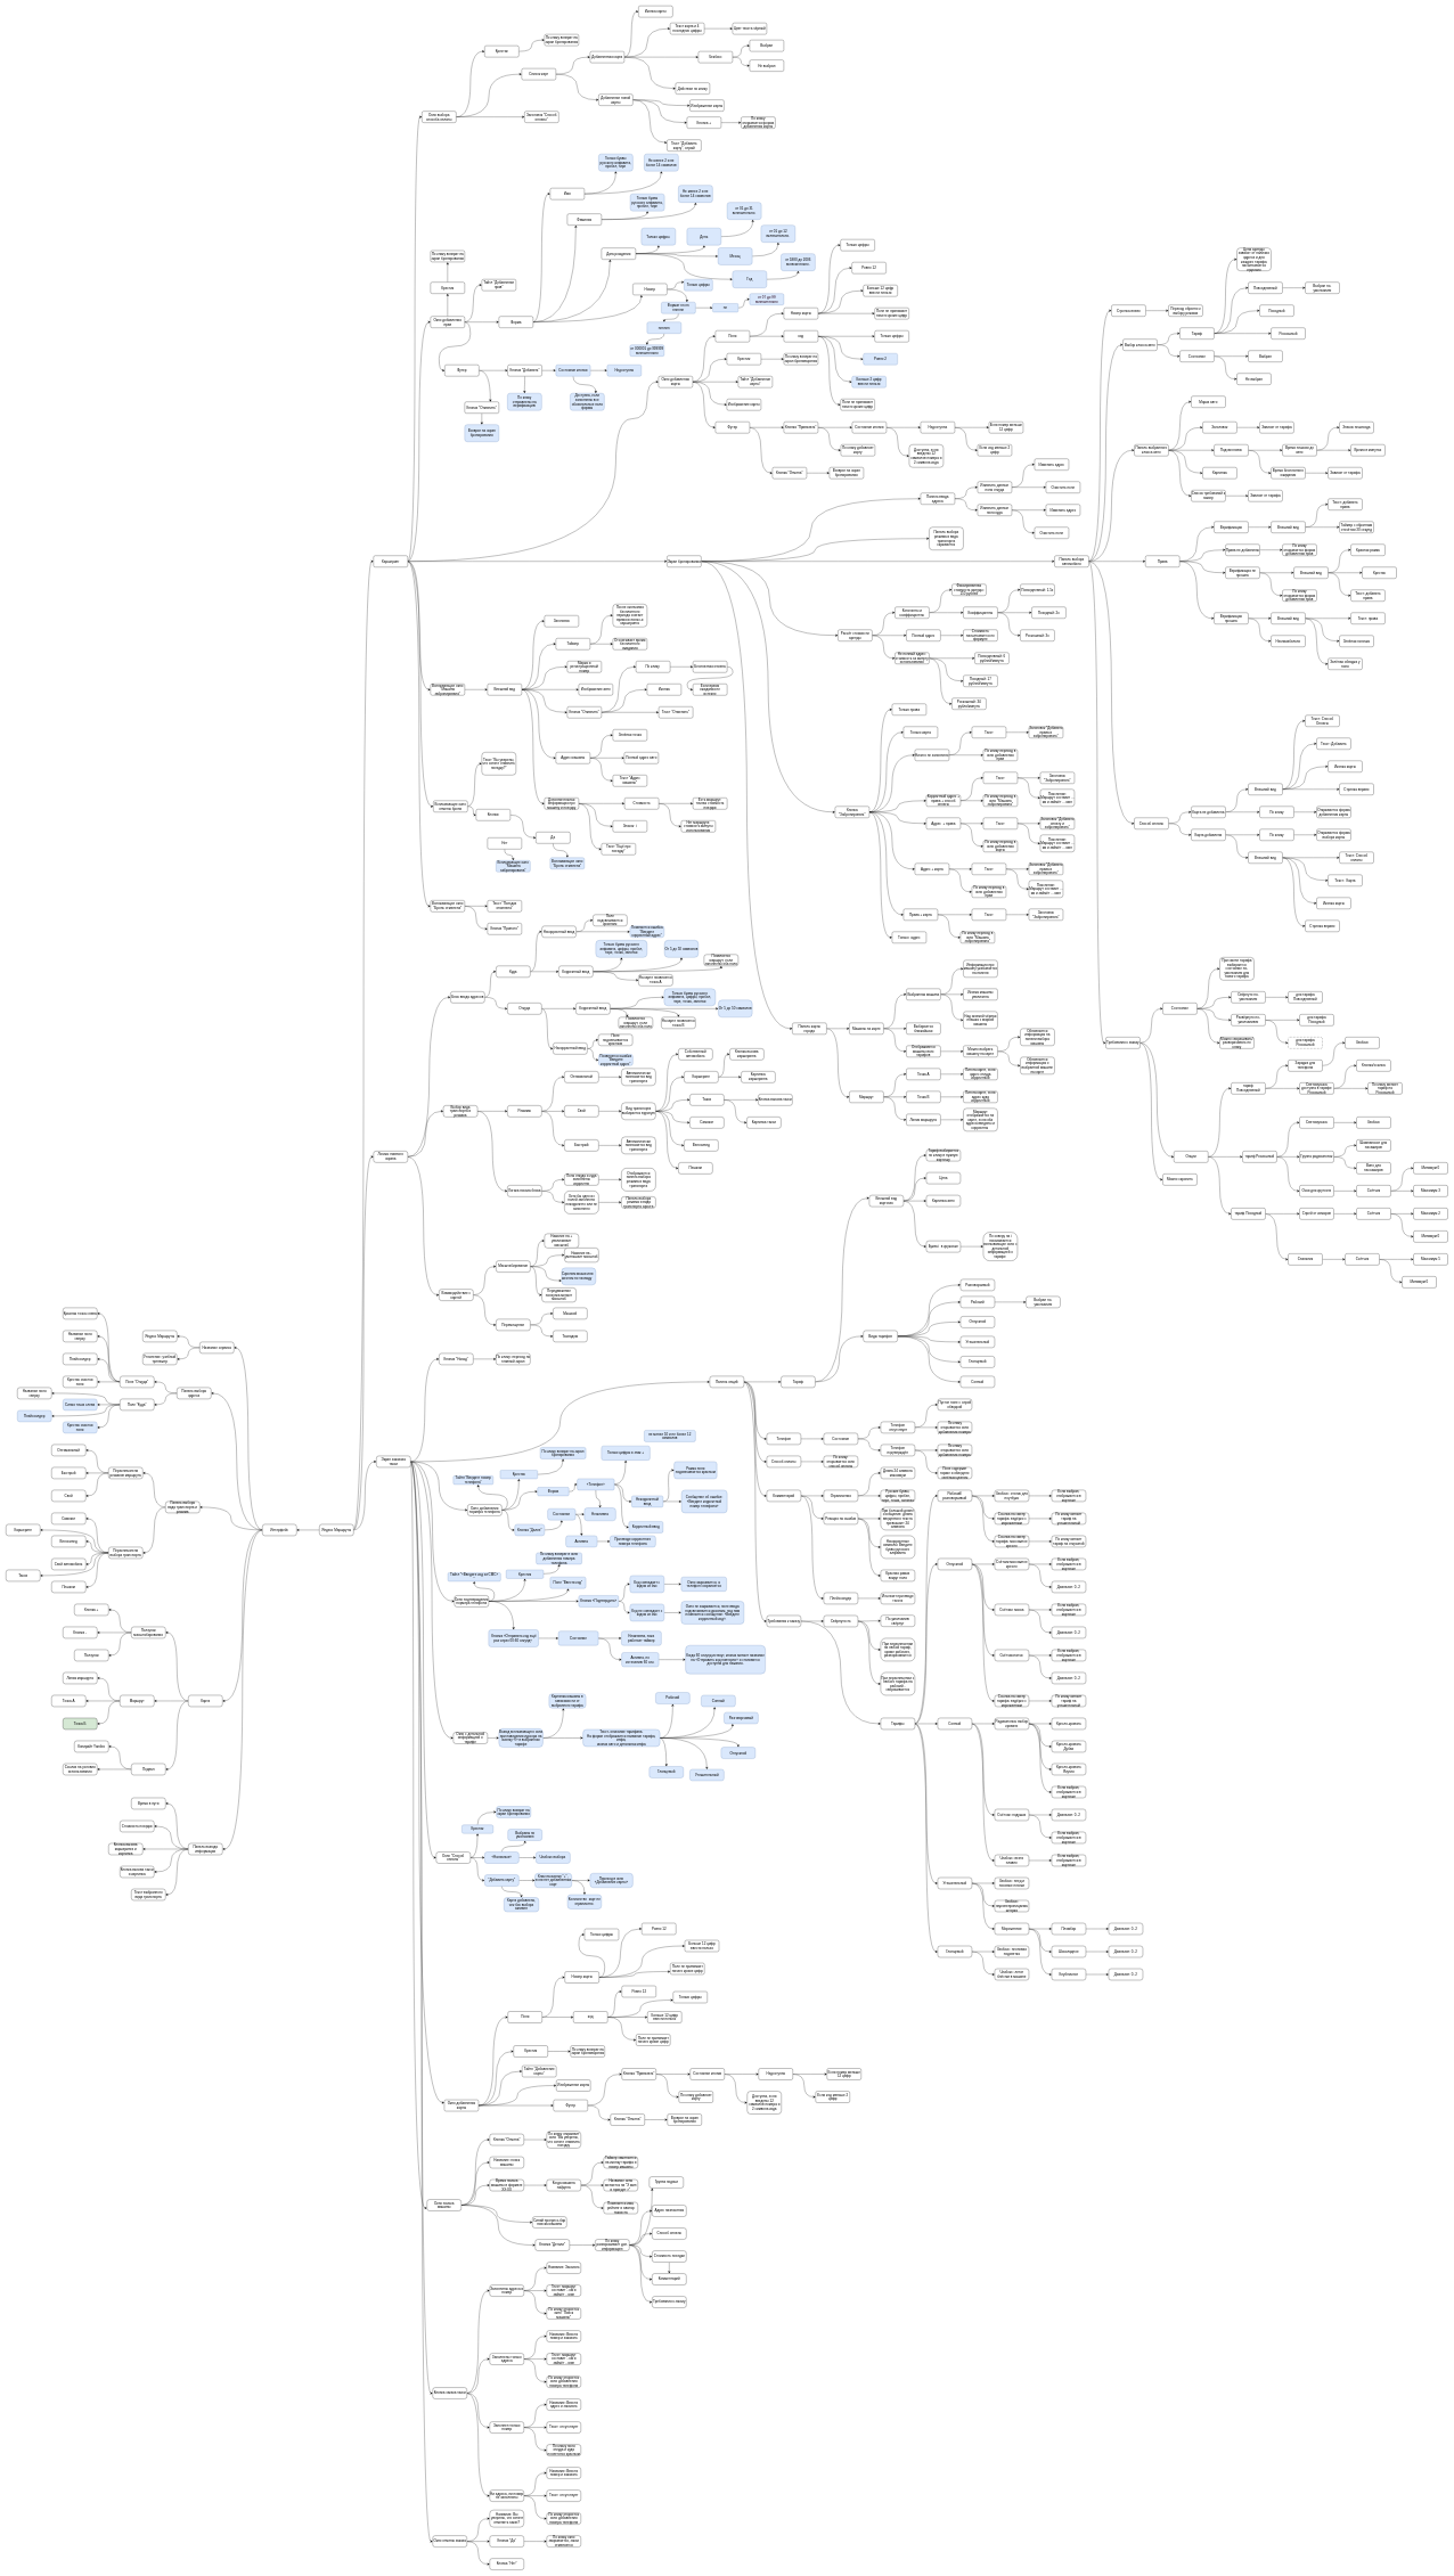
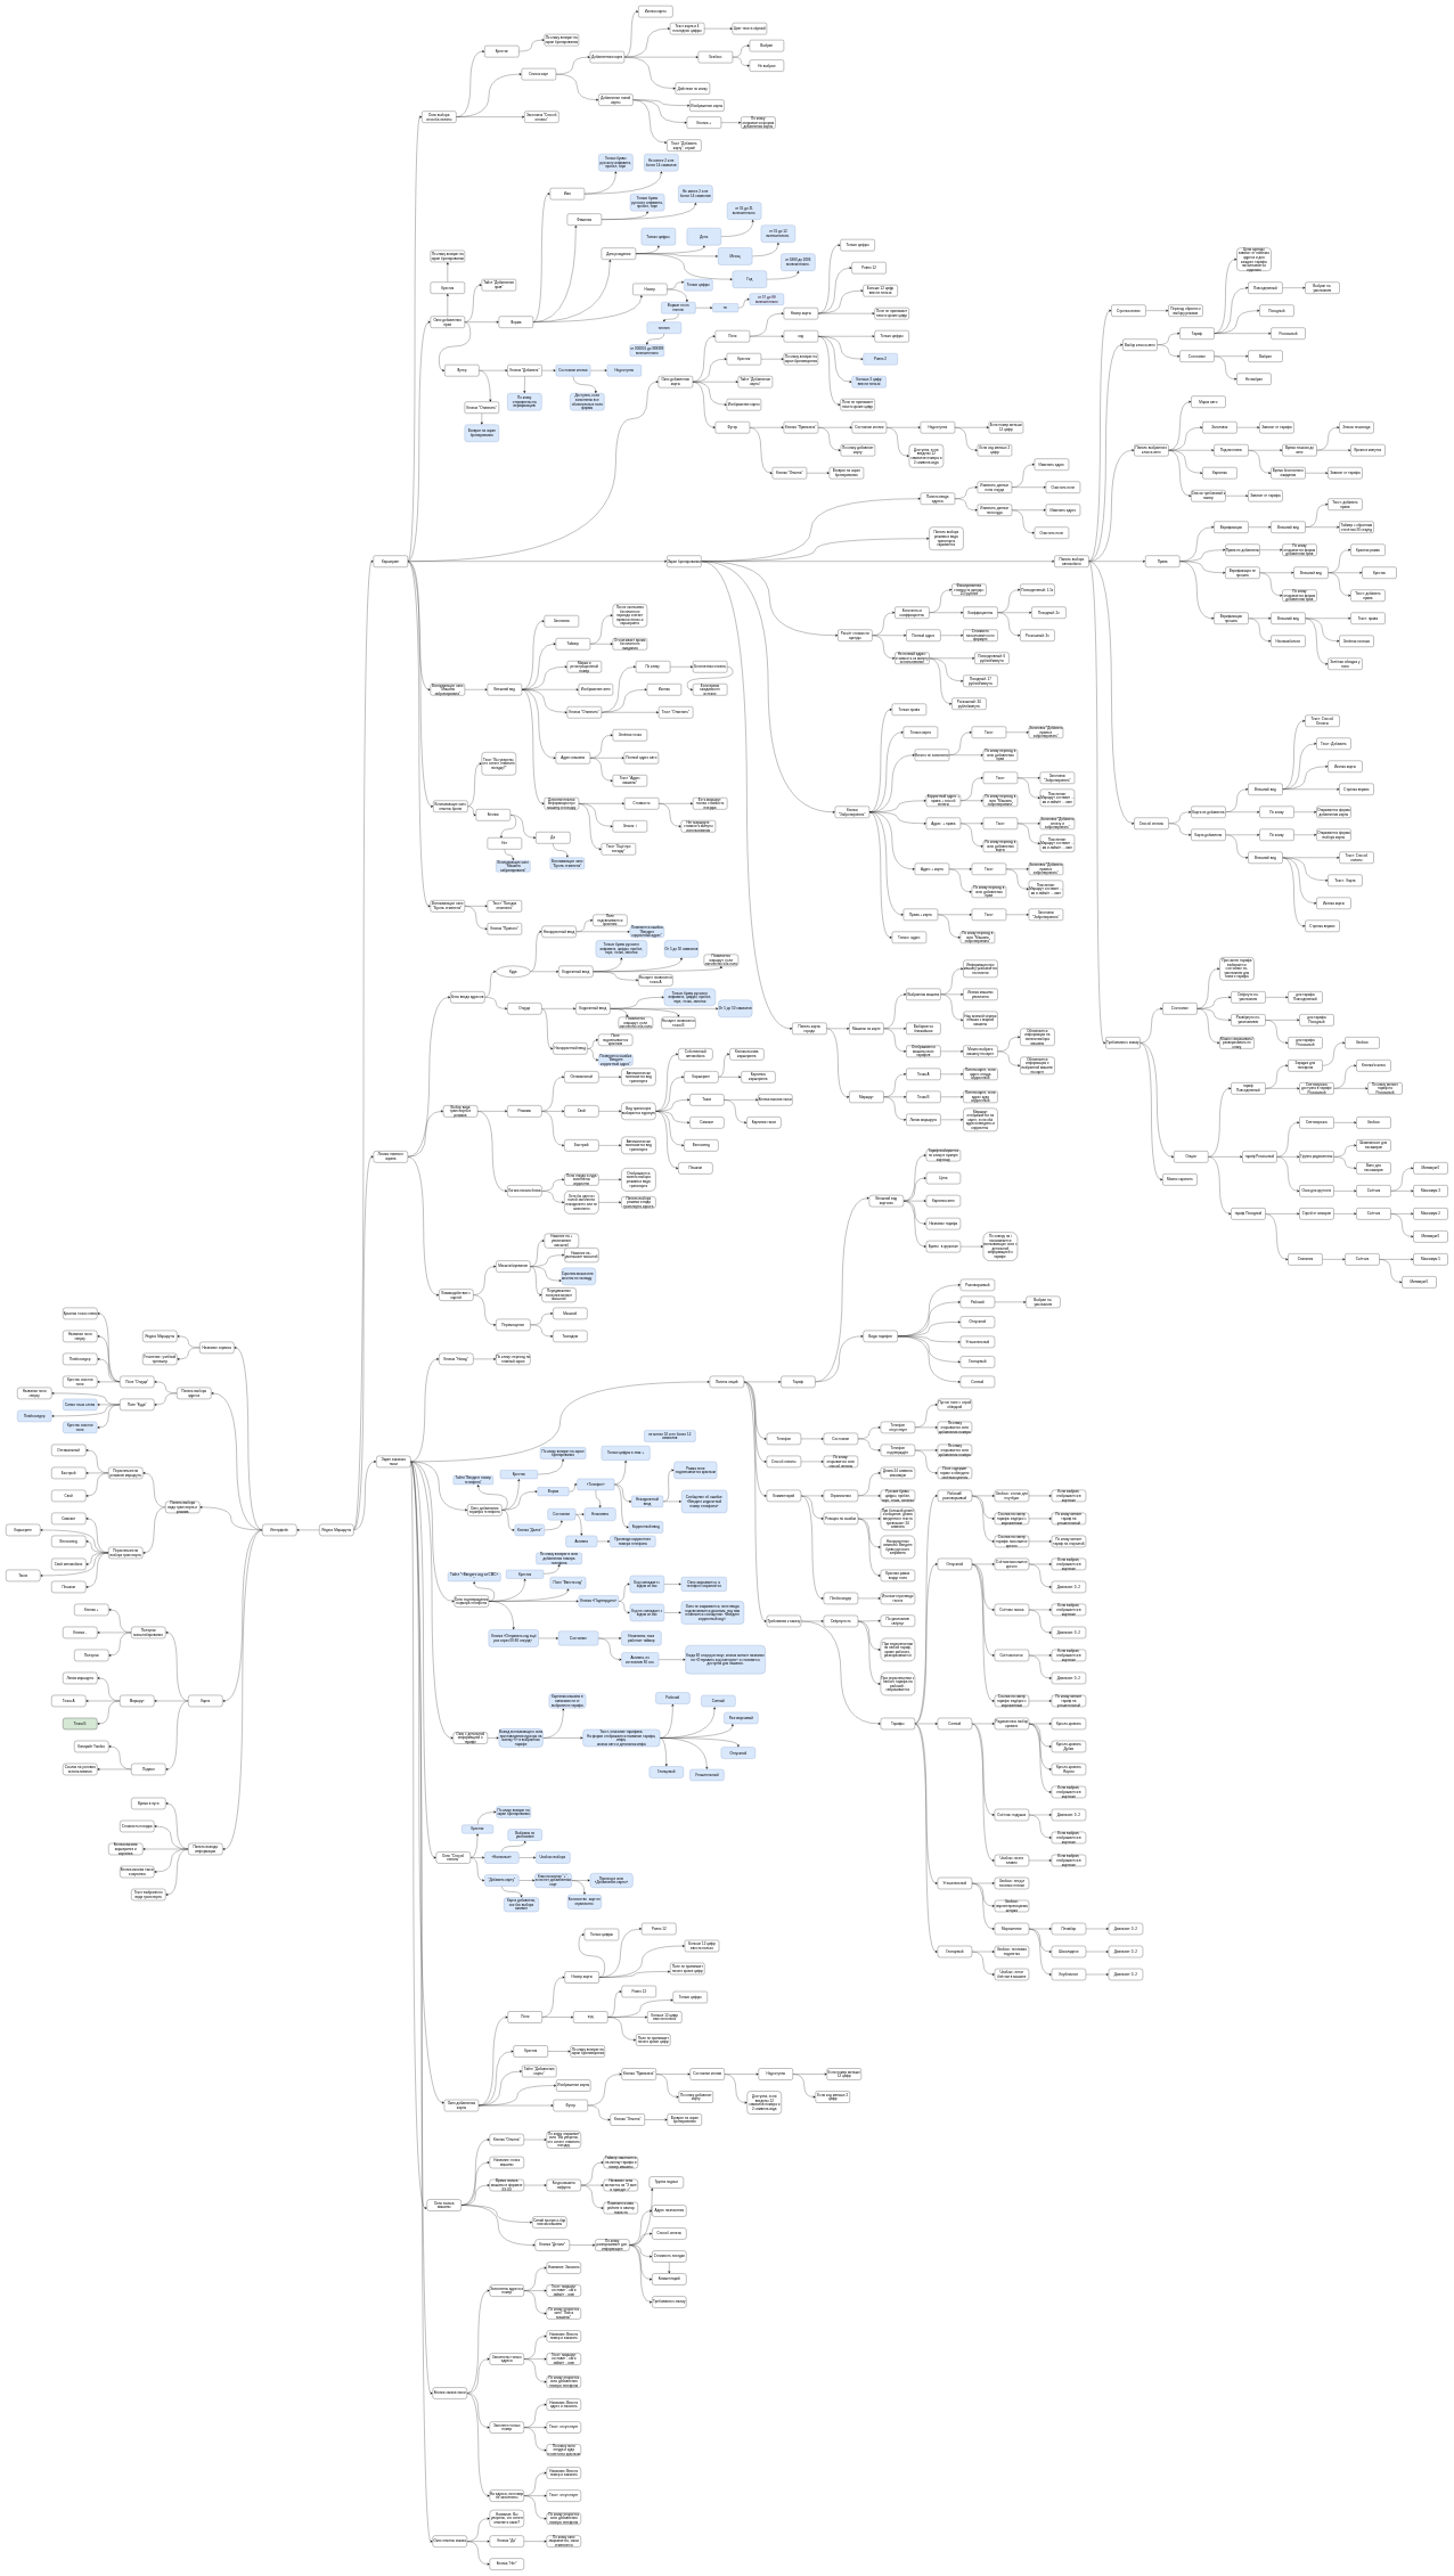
+ <mxCell id="1040" style="edgeStyle=orthogonalEdgeStyle;curved=1;rounded=0;orthogonalLoop=1;jettySize=auto;html=1;exitX=1;exitY=0.5;exitDx=0;exitDy=0;entryX=0.4;entryY=0.05;entryDx=0;entryDy=0;entryPerimeter=0;" edge="1" parent="1" source="1041" target="1045"><mxGeometry relative="1" as="geometry" /></mxCell>
- <mxCell id="75" value="Куда" style="rounded=1;whiteSpace=wrap;html=1;arcSize=22;" vertex="1" parent="1"><mxGeometry x="1740" y="3390" width="120" height="40" as="geometry" /></mxCell>
+ <mxCell id="75" value="Куда" style="ellipse;whiteSpace=wrap;html=1;arcSize=22;" vertex="1" parent="1"><mxGeometry x="1740" y="3390" width="120" height="40" as="geometry" /></mxCell>
- <mxCell id="910" value="для тарифа Роскошный" style="rounded=1;whiteSpace=wrap;html=1;dashed=1;" vertex="1" parent="1"><mxGeometry x="4520" y="3640" width="120" height="40" as="geometry" /></mxCell>
+ <mxCell id="910" value="для тарифа Роскошный" style="rounded=1;whiteSpace=wrap;html=1;" vertex="1" parent="1"><mxGeometry x="4520" y="3640" width="120" height="40" as="geometry" /></mxCell>
+ <mxCell id="467" style="edgeStyle=orthogonalEdgeStyle;curved=1;rounded=0;orthogonalLoop=1;jettySize=auto;html=1;exitX=1;exitY=0.5;exitDx=0;exitDy=0;entryX=0;entryY=0.5;entryDx=0;entryDy=0;" edge="1" parent="1" source="471" target="473"><mxGeometry relative="1" as="geometry" /></mxCell>
+ <mxCell id="473" value="Название тарифа" style="rounded=1;whiteSpace=wrap;html=1;arcSize=22;" vertex="1" parent="1"><mxGeometry x="3250" y="4275" width="120" height="40" as="geometry" /></mxCell>
